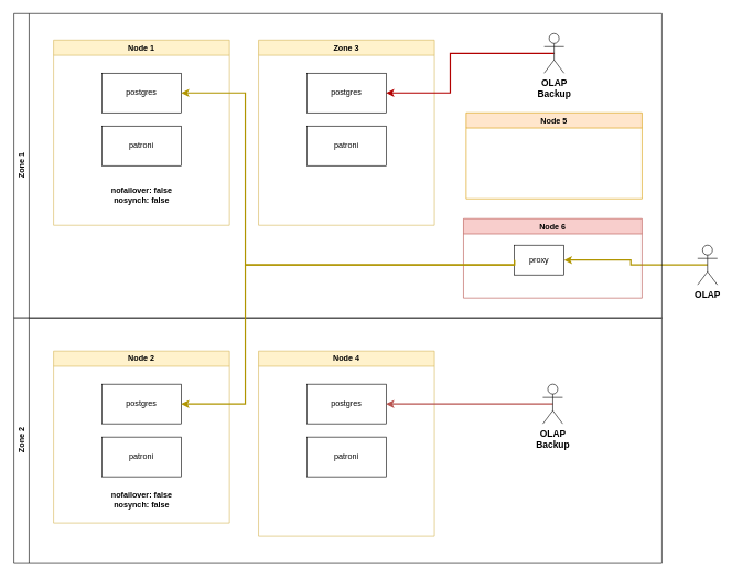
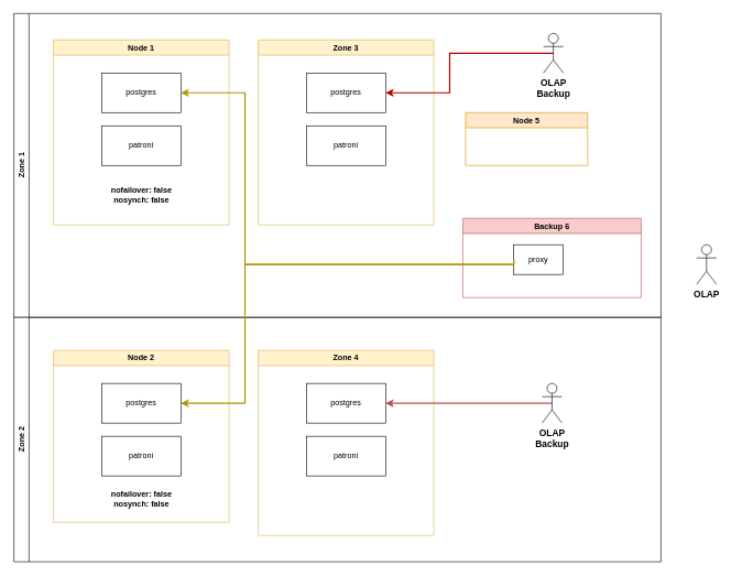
- <mxCell id="12" value="Node 5" style="swimlane;whiteSpace=wrap;html=1;fillColor=#ffe6cc;strokeColor=#d79b00;" vertex="1" parent="4"><mxGeometry x="684" y="150" width="266" height="130" as="geometry" /></mxCell>
+ <mxCell id="12" value="Node 5" style="swimlane;whiteSpace=wrap;html=1;fillColor=#ffe6cc;strokeColor=#d79b00;" vertex="1" parent="4"><mxGeometry x="684" y="150" width="185" height="80" as="geometry" /></mxCell>
- <mxCell id="13" value="Node 6" style="swimlane;whiteSpace=wrap;html=1;fillColor=#f8cecc;strokeColor=#b85450;" vertex="1" parent="4"><mxGeometry x="680" y="310" width="270" height="120" as="geometry" /></mxCell>
+ <mxCell id="13" value="Backup 6" style="swimlane;whiteSpace=wrap;html=1;fillColor=#f8cecc;strokeColor=#b85450;" vertex="1" parent="4"><mxGeometry x="680" y="310" width="270" height="120" as="geometry" /></mxCell>
- <mxCell id="2" style="edgeStyle=orthogonalEdgeStyle;rounded=0;orthogonalLoop=1;jettySize=auto;html=1;exitX=0.5;exitY=0.5;exitDx=0;exitDy=0;exitPerimeter=0;entryX=1;entryY=0.5;entryDx=0;entryDy=0;fillColor=#e3c800;strokeColor=#B09500;strokeWidth=2;" edge="1" parent="1" source="3" target="14"><mxGeometry relative="1" as="geometry" /></mxCell>
- <mxCell id="23" value="Node 4" style="swimlane;whiteSpace=wrap;html=1;fillColor=#fff2cc;strokeColor=#d6b656;" vertex="1" parent="18"><mxGeometry x="370" y="50" width="266" height="280" as="geometry" /></mxCell>
+ <mxCell id="23" value="Zone 4" style="swimlane;whiteSpace=wrap;html=1;fillColor=#fff2cc;strokeColor=#d6b656;" vertex="1" parent="18"><mxGeometry x="370" y="50" width="266" height="280" as="geometry" /></mxCell>
